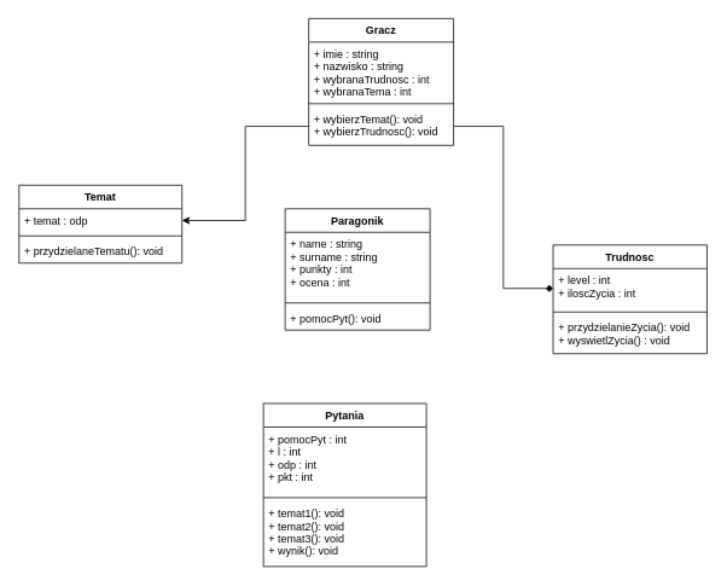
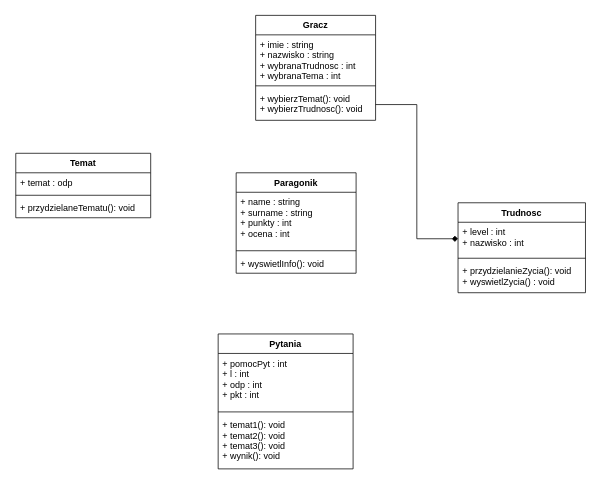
- <mxCell id="10" style="edgeStyle=orthogonalEdgeStyle;rounded=0;orthogonalLoop=1;jettySize=auto;html=1;" parent="1" source="9" target="3" edge="1"><mxGeometry relative="1" as="geometry" /></mxCell>
- <mxCell id="21" value="+ level : int&#10;+ iloscZycia : int" style="text;strokeColor=none;fillColor=none;align=left;verticalAlign=top;spacingLeft=4;spacingRight=4;overflow=hidden;rotatable=0;points=[[0,0.5],[1,0.5]];portConstraint=eastwest;" parent="20" vertex="1"><mxGeometry y="26" width="170" height="44" as="geometry" /></mxCell>
+ <mxCell id="21" value="+ level : int&#10;+ nazwisko : int" style="text;strokeColor=none;fillColor=none;align=left;verticalAlign=top;spacingLeft=4;spacingRight=4;overflow=hidden;rotatable=0;points=[[0,0.5],[1,0.5]];portConstraint=eastwest;" parent="20" vertex="1"><mxGeometry y="26" width="170" height="44" as="geometry" /></mxCell>
- <mxCell id="19" value="+ pomocPyt(): void" style="text;strokeColor=none;fillColor=none;align=left;verticalAlign=top;spacingLeft=4;spacingRight=4;overflow=hidden;rotatable=0;points=[[0,0.5],[1,0.5]];portConstraint=eastwest;" parent="16" vertex="1"><mxGeometry y="108" width="160" height="26" as="geometry" /></mxCell>
+ <mxCell id="19" value="+ wyswietlInfo(): void" style="text;strokeColor=none;fillColor=none;align=left;verticalAlign=top;spacingLeft=4;spacingRight=4;overflow=hidden;rotatable=0;points=[[0,0.5],[1,0.5]];portConstraint=eastwest;" parent="16" vertex="1"><mxGeometry y="108" width="160" height="26" as="geometry" /></mxCell>
